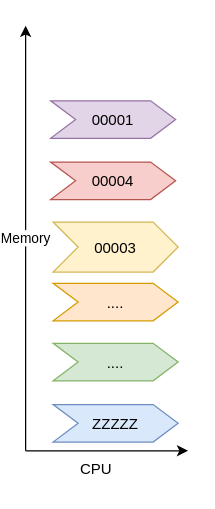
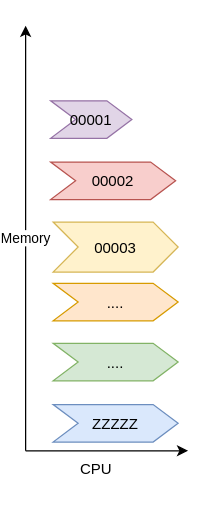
- <mxCell id="5" value="00001" style="shape=step;perimeter=stepPerimeter;fixedSize=1;points=[];fillColor=#e1d5e7;strokeColor=#9673a6;" vertex="1" parent="1"><mxGeometry x="40" y="80" width="100" height="30" as="geometry" /></mxCell>
+ <mxCell id="5" value="00001" style="shape=step;perimeter=stepPerimeter;fixedSize=1;points=[];fillColor=#e1d5e7;strokeColor=#9673a6;" vertex="1" parent="1"><mxGeometry x="40" y="80" width="65" height="30" as="geometry" /></mxCell>
- <mxCell id="6" value="00004" style="shape=step;perimeter=stepPerimeter;fixedSize=1;points=[];fillColor=#f8cecc;strokeColor=#b85450;" vertex="1" parent="1"><mxGeometry x="40" y="129" width="100" height="30" as="geometry" /></mxCell>
+ <mxCell id="6" value="00002" style="shape=step;perimeter=stepPerimeter;fixedSize=1;points=[];fillColor=#f8cecc;strokeColor=#b85450;" vertex="1" parent="1"><mxGeometry x="40" y="129" width="100" height="30" as="geometry" /></mxCell>
